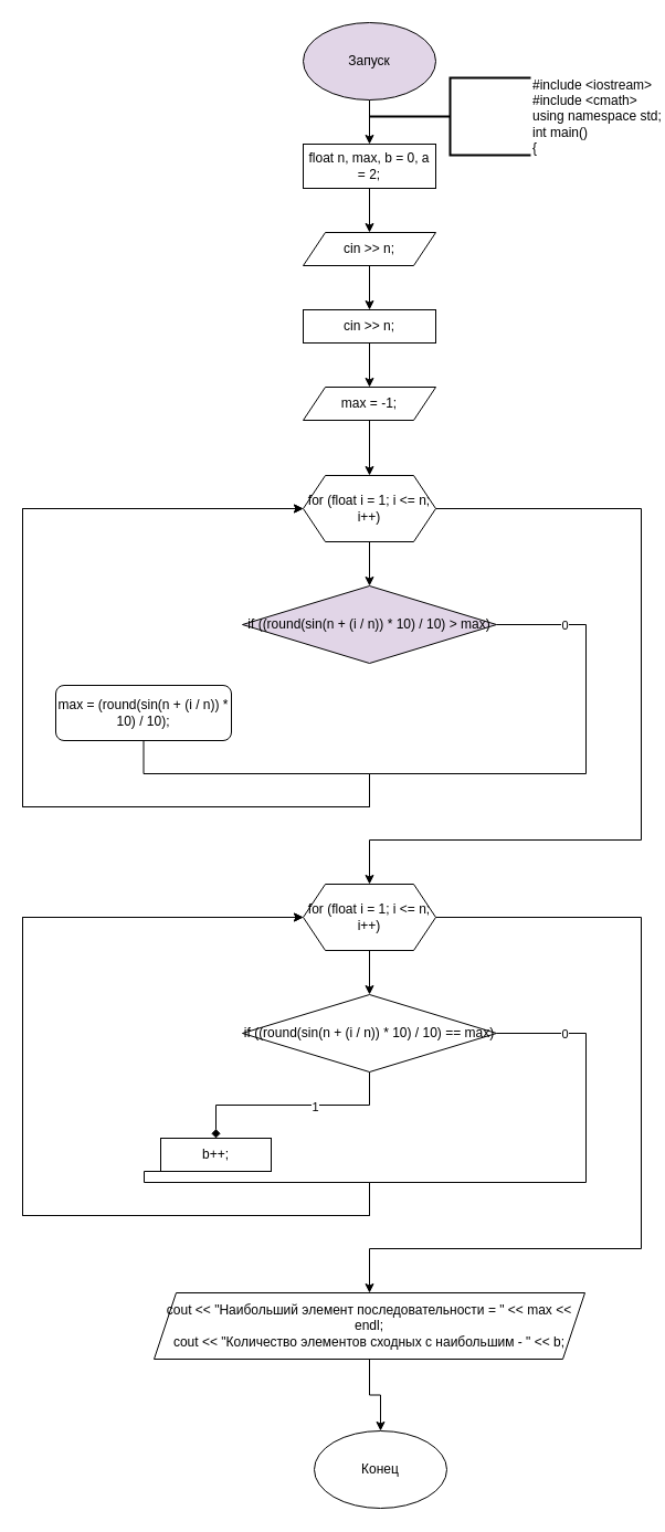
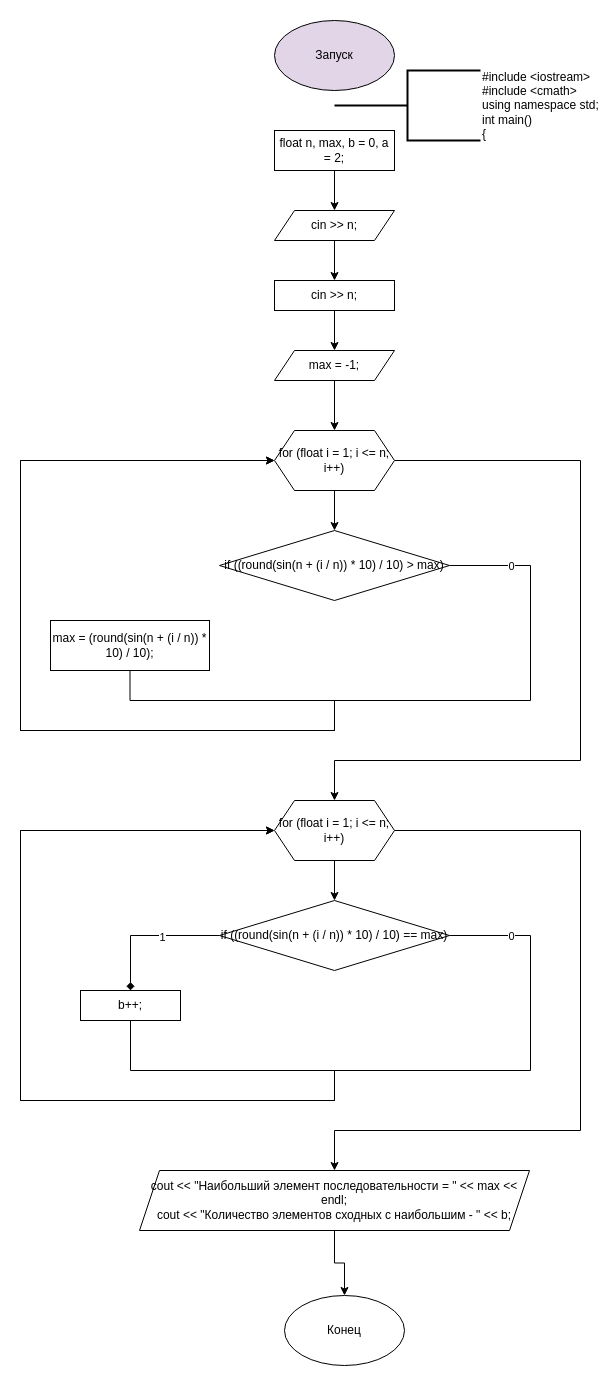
- <mxCell id="2" style="edgeStyle=orthogonalEdgeStyle;rounded=0;orthogonalLoop=1;jettySize=auto;html=1;" edge="1" parent="1" source="3" target="5"><mxGeometry relative="1" as="geometry"><mxPoint x="334" y="150" as="targetPoint" /></mxGeometry></mxCell>
- <mxCell id="15" value="if ((round(sin(n + (i / n)) * 10) / 10) &gt; max)" style="rhombus;whiteSpace=wrap;html=1;fillColor=#e1d5e7;" vertex="1" parent="1"><mxGeometry x="219" y="530" width="230" height="70" as="geometry" /></mxCell>
+ <mxCell id="15" value="if ((round(sin(n + (i / n)) * 10) / 10) &gt; max)" style="rhombus;whiteSpace=wrap;html=1;" vertex="1" parent="1"><mxGeometry x="219" y="530" width="230" height="70" as="geometry" /></mxCell>
- <mxCell id="16" value="max = (round(sin(n + (i / n)) * 10) / 10);" style="whiteSpace=wrap;html=1;rounded=1;" vertex="1" parent="1"><mxGeometry x="50" y="620" width="159" height="50" as="geometry" /></mxCell>
+ <mxCell id="16" value="max = (round(sin(n + (i / n)) * 10) / 10);" style="rounded=0;whiteSpace=wrap;html=1;" vertex="1" parent="1"><mxGeometry x="50" y="620" width="159" height="50" as="geometry" /></mxCell>
- <mxCell id="32" value="b++;" style="rounded=0;whiteSpace=wrap;html=1;" vertex="1" parent="1"><mxGeometry x="145" y="1030" width="100" height="30" as="geometry" /></mxCell>
+ <mxCell id="32" value="b++;" style="rounded=0;whiteSpace=wrap;html=1;" vertex="1" parent="1"><mxGeometry x="80" y="990" width="100" height="30" as="geometry" /></mxCell>
